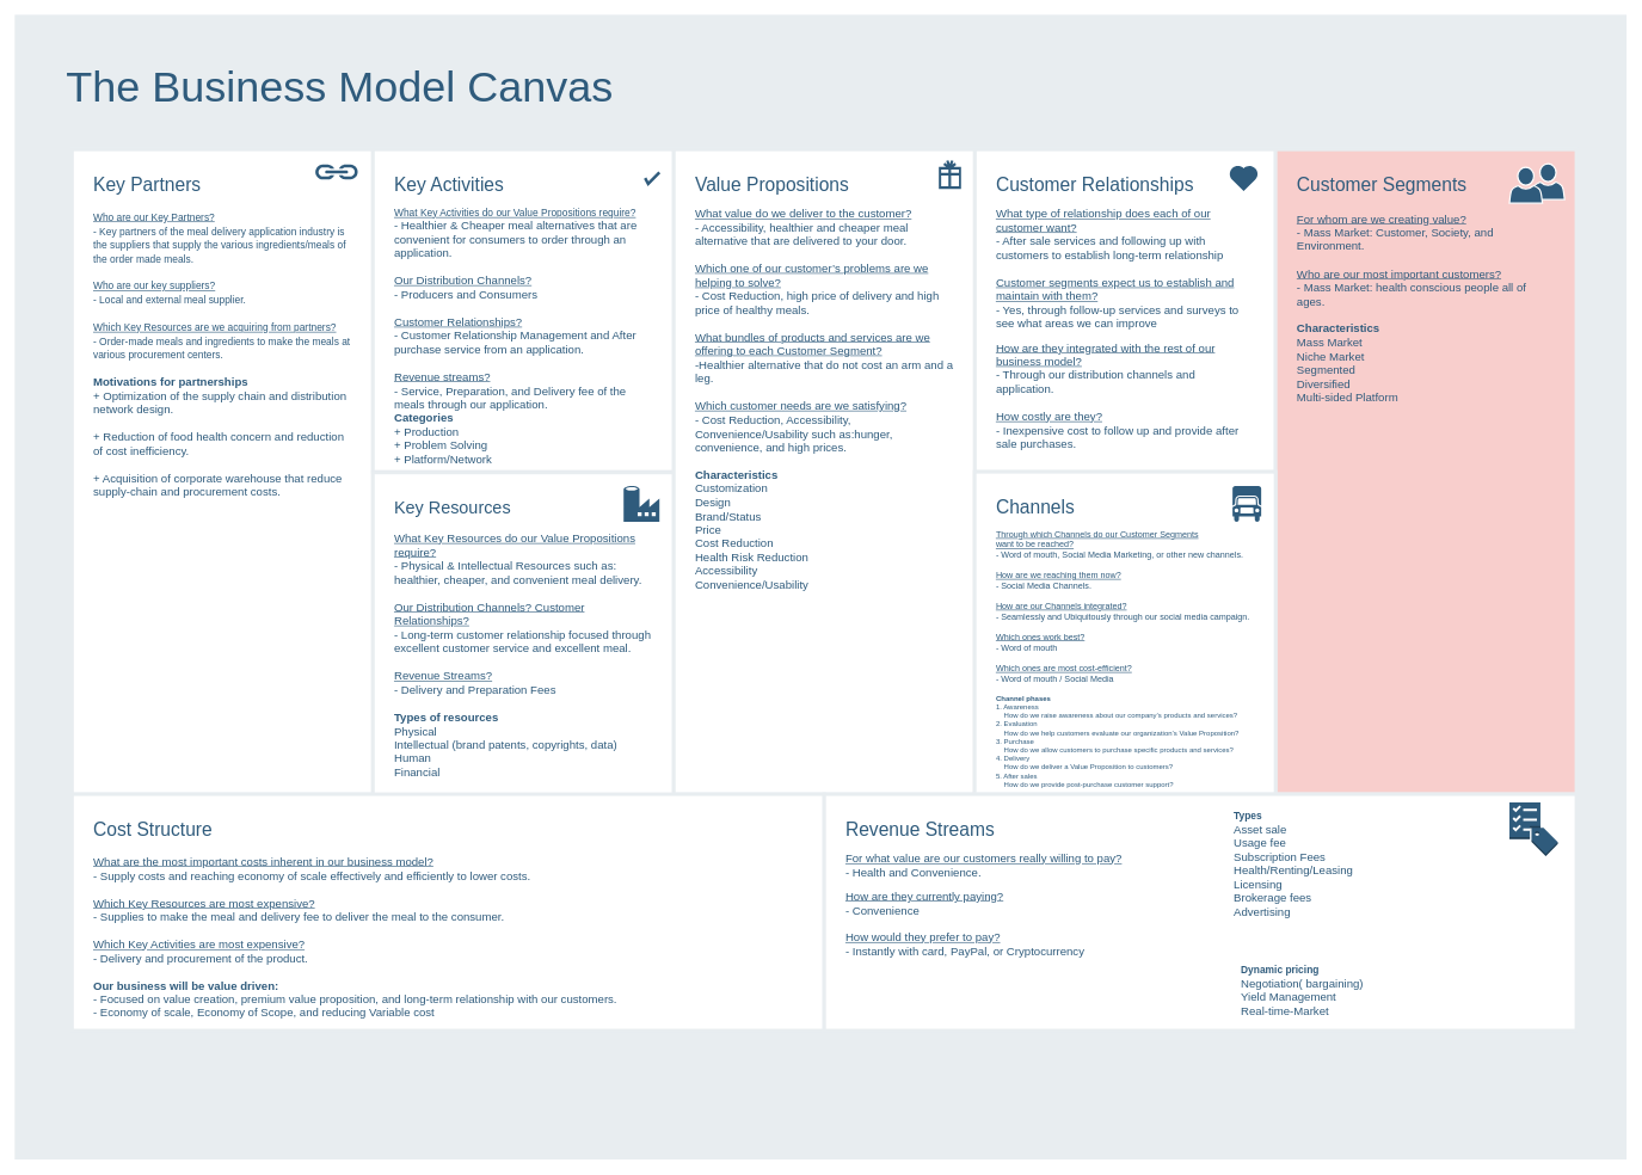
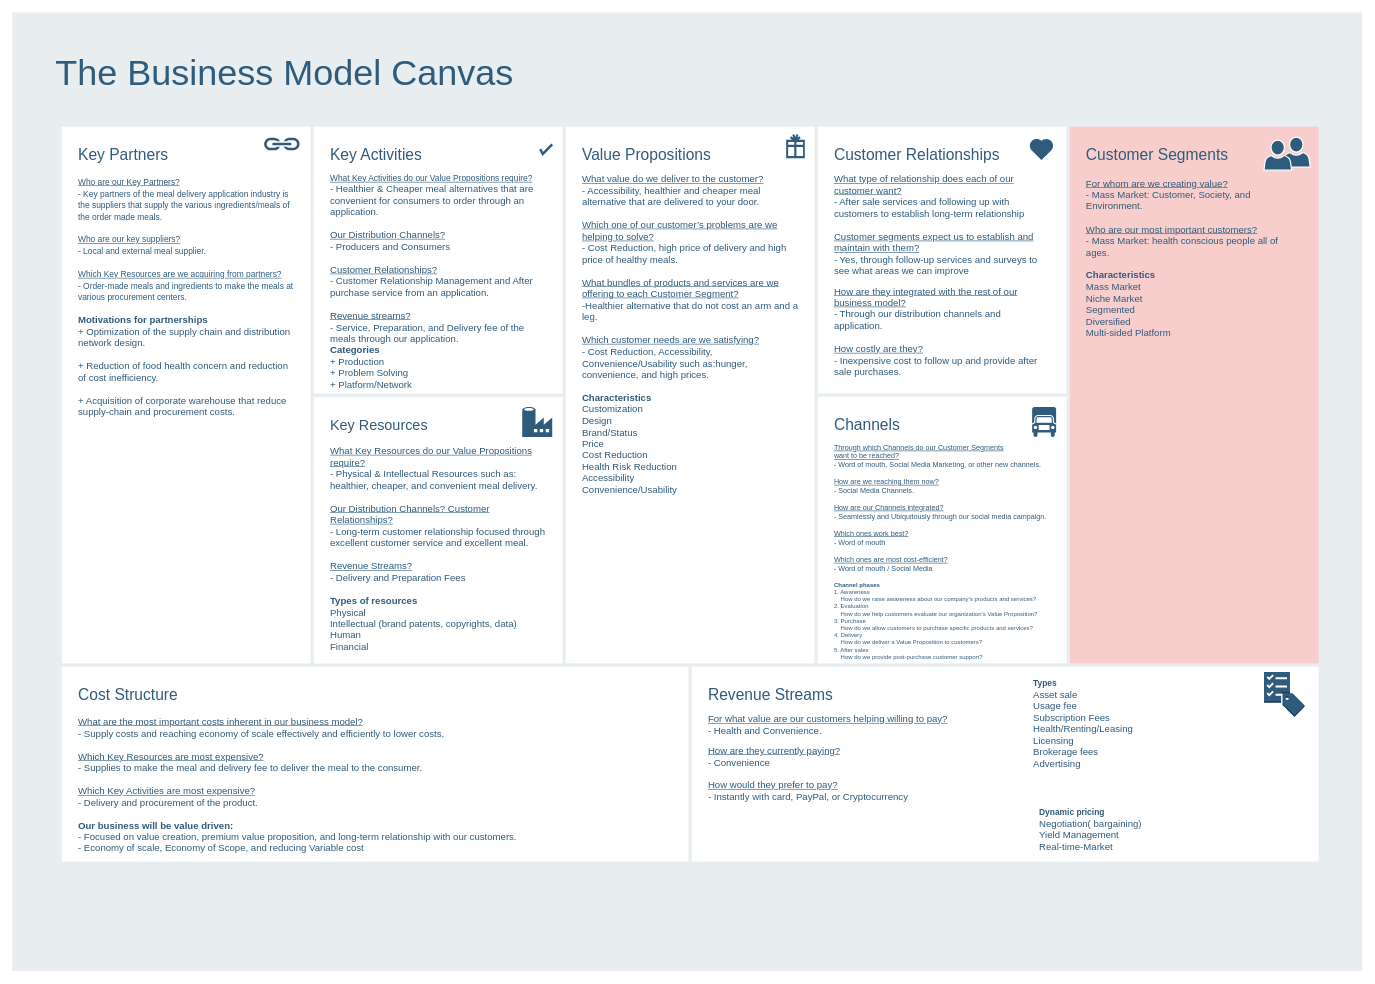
- <mxCell id="11" value="&lt;div style=&quot;font-size: 26px&quot;&gt;&lt;font style=&quot;font-size: 26px&quot;&gt;Revenue Streams&lt;/font&gt;&lt;/div&gt;&lt;div&gt;&lt;br&gt;&lt;/div&gt;&lt;div&gt;&lt;font style=&quot;font-size: 16px&quot;&gt;&lt;u&gt;For what value are our customers really willing to pay?&lt;/u&gt;&lt;/font&gt;&lt;/div&gt;&lt;div&gt;&lt;font style=&quot;font-size: 16px&quot;&gt;- Health and Convenience.&amp;nbsp;&lt;/font&gt;&lt;/div&gt;&lt;div&gt;&lt;br&gt;&lt;/div&gt;&lt;div&gt;&lt;font size=&quot;3&quot;&gt;&lt;u&gt;How are they currently paying?&lt;/u&gt;&lt;/font&gt;&lt;/div&gt;&lt;div&gt;&lt;font size=&quot;3&quot;&gt;- Convenience&lt;/font&gt;&lt;/div&gt;&lt;div&gt;&lt;font size=&quot;3&quot;&gt;&lt;br&gt;&lt;/font&gt;&lt;/div&gt;&lt;div&gt;&lt;font size=&quot;3&quot;&gt;&lt;u&gt;How would they prefer to pay?&lt;/u&gt;&lt;/font&gt;&lt;/div&gt;&lt;div&gt;&lt;font size=&quot;3&quot;&gt;- Instantly with card, PayPal, or Cryptocurrency&lt;/font&gt;&lt;/div&gt;&lt;div&gt;&lt;font size=&quot;3&quot;&gt;&lt;br&gt;&lt;/font&gt;&lt;/div&gt;&lt;div&gt;&lt;br&gt;&lt;/div&gt;" style="rounded=0;whiteSpace=wrap;html=1;shadow=0;labelBackgroundColor=none;strokeColor=#e8edf0;strokeWidth=5;fillColor=#ffffff;fontSize=12;fontColor=#2F5B7C;align=left;verticalAlign=top;spacing=30;" parent="1" vertex="1"><mxGeometry x="1150" y="1108" width="1050" height="330" as="geometry" /></mxCell>
+ <mxCell id="11" value="&lt;div style=&quot;font-size: 26px&quot;&gt;&lt;font style=&quot;font-size: 26px&quot;&gt;Revenue Streams&lt;/font&gt;&lt;/div&gt;&lt;div&gt;&lt;br&gt;&lt;/div&gt;&lt;div&gt;&lt;font style=&quot;font-size: 16px&quot;&gt;&lt;u&gt;For what value are our customers helping willing to pay?&lt;/u&gt;&lt;/font&gt;&lt;/div&gt;&lt;div&gt;&lt;font style=&quot;font-size: 16px&quot;&gt;- Health and Convenience.&amp;nbsp;&lt;/font&gt;&lt;/div&gt;&lt;div&gt;&lt;br&gt;&lt;/div&gt;&lt;div&gt;&lt;font size=&quot;3&quot;&gt;&lt;u&gt;How are they currently paying?&lt;/u&gt;&lt;/font&gt;&lt;/div&gt;&lt;div&gt;&lt;font size=&quot;3&quot;&gt;- Convenience&lt;/font&gt;&lt;/div&gt;&lt;div&gt;&lt;font size=&quot;3&quot;&gt;&lt;br&gt;&lt;/font&gt;&lt;/div&gt;&lt;div&gt;&lt;font size=&quot;3&quot;&gt;&lt;u&gt;How would they prefer to pay?&lt;/u&gt;&lt;/font&gt;&lt;/div&gt;&lt;div&gt;&lt;font size=&quot;3&quot;&gt;- Instantly with card, PayPal, or Cryptocurrency&lt;/font&gt;&lt;/div&gt;&lt;div&gt;&lt;font size=&quot;3&quot;&gt;&lt;br&gt;&lt;/font&gt;&lt;/div&gt;&lt;div&gt;&lt;br&gt;&lt;/div&gt;" style="rounded=0;whiteSpace=wrap;html=1;shadow=0;labelBackgroundColor=none;strokeColor=#e8edf0;strokeWidth=5;fillColor=#ffffff;fontSize=12;fontColor=#2F5B7C;align=left;verticalAlign=top;spacing=30;" parent="1" vertex="1"><mxGeometry x="1150" y="1108" width="1050" height="330" as="geometry" /></mxCell>
